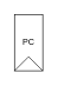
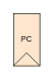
- <mxCell id="3" value="PC" style="rounded=0;whiteSpace=wrap;html=1;" vertex="1" parent="2"><mxGeometry width="40" height="80" as="geometry" /></mxCell>
+ <mxCell id="3" value="PC" style="rounded=0;whiteSpace=wrap;html=1;fillColor=#ffe6cc;" vertex="1" parent="2"><mxGeometry width="40" height="80" as="geometry" /></mxCell>
